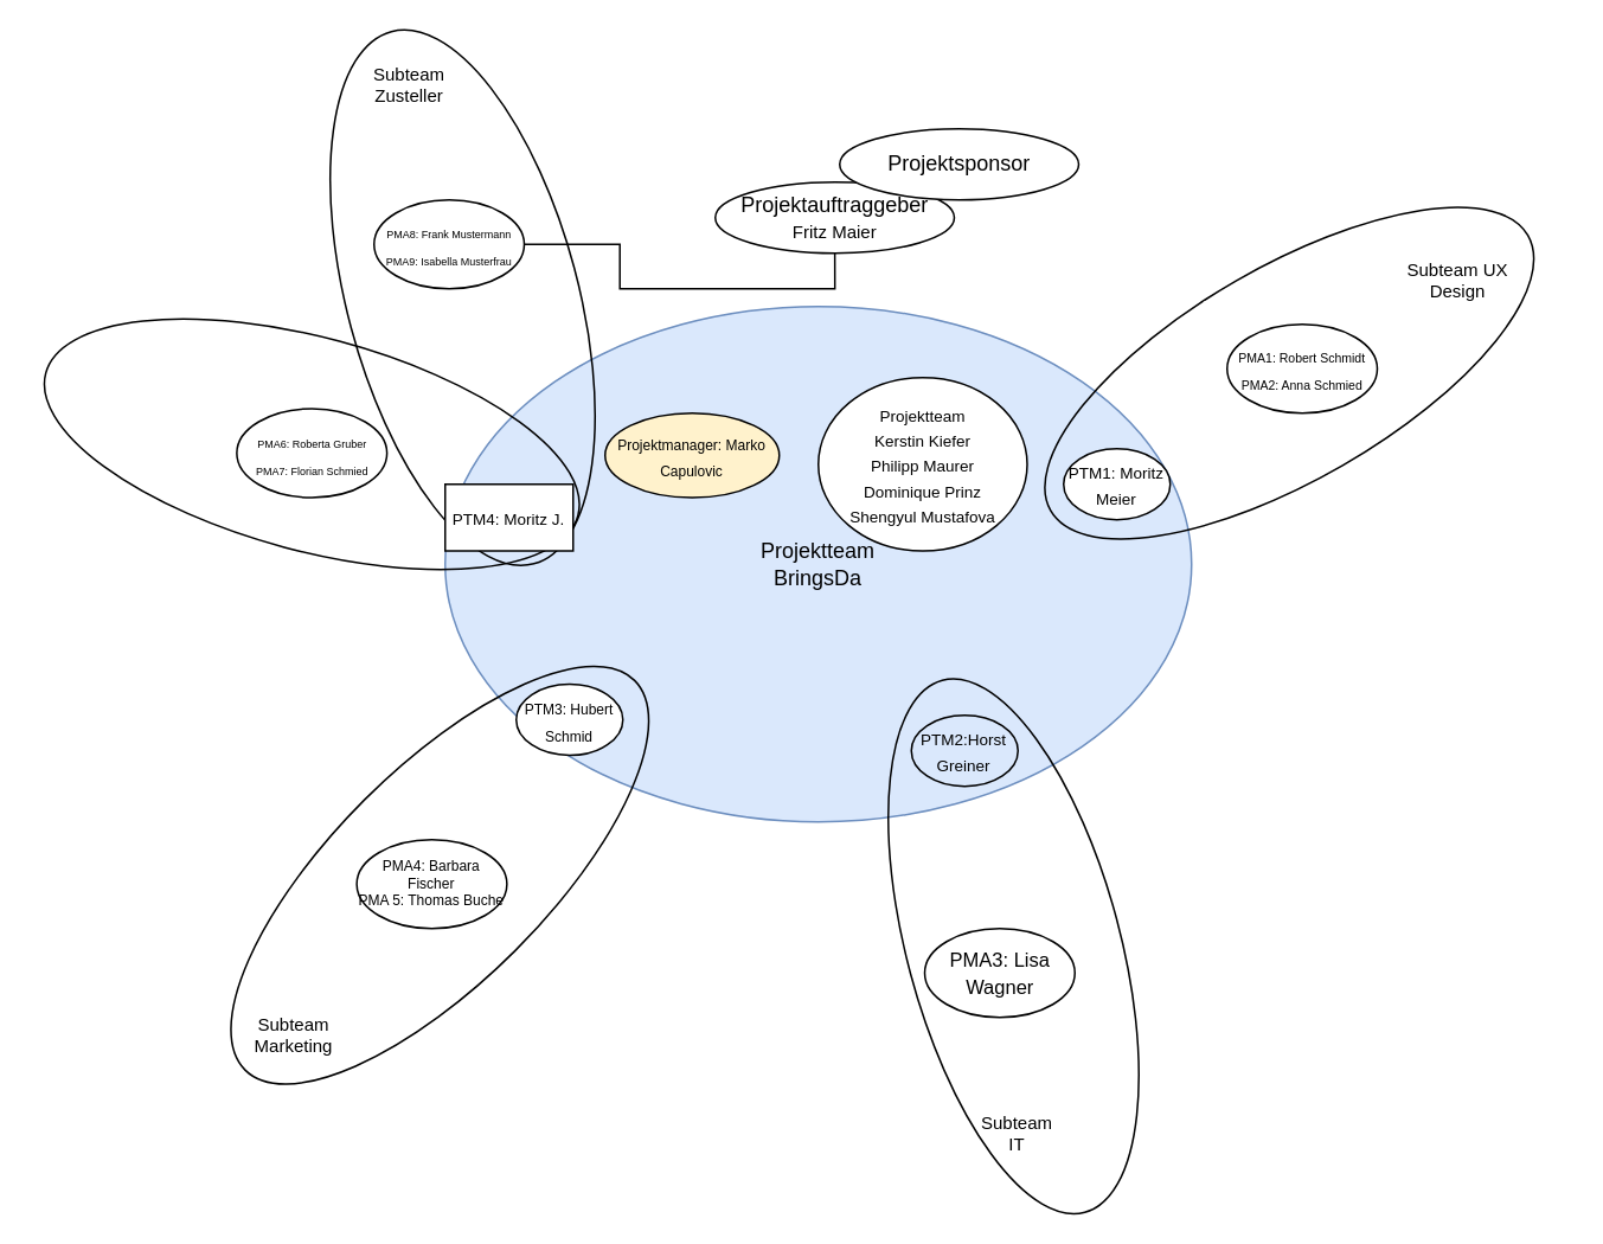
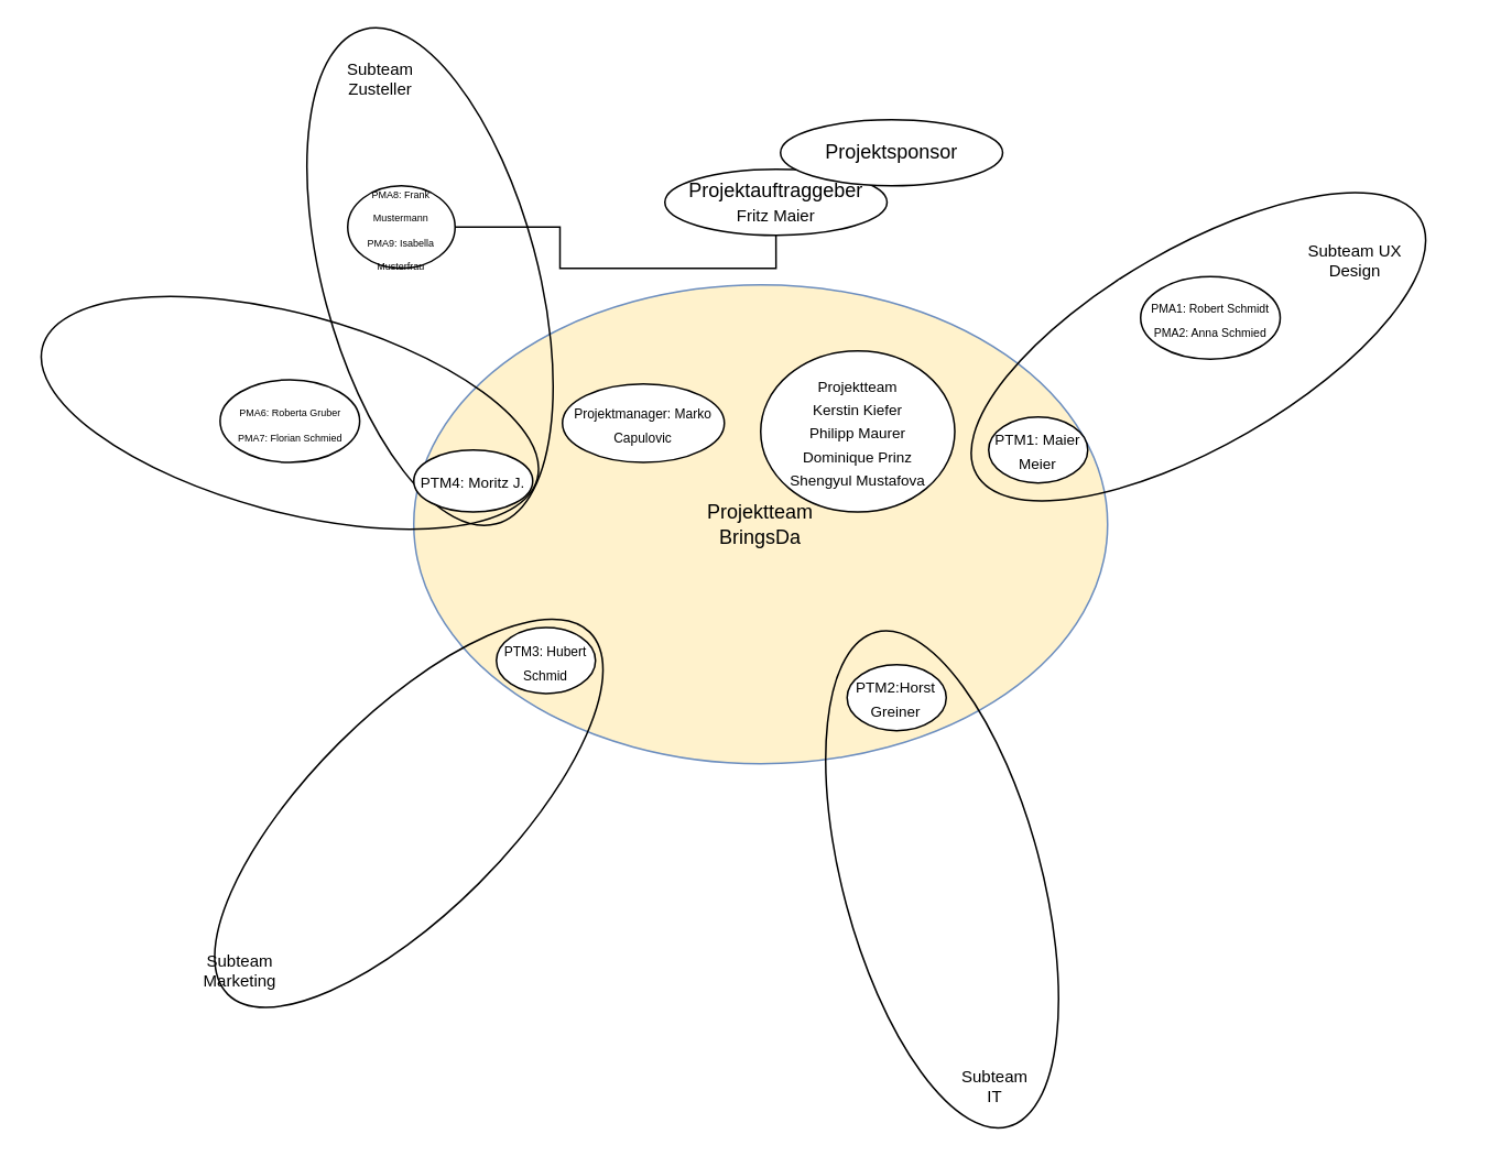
- <mxCell id="25" value="&lt;font style=&quot;font-size: 6px&quot;&gt;PMA8: Frank Mustermann&lt;br&gt;PMA9: Isabella Musterfrau&lt;br&gt;&lt;/font&gt;" style="ellipse;whiteSpace=wrap;html=1;strokeWidth=1;" vertex="1" parent="1"><mxGeometry x="210" y="100" width="84.5" height="50" as="geometry" /></mxCell>
+ <mxCell id="25" value="&lt;font style=&quot;font-size: 6px&quot;&gt;PMA8: Frank Mustermann&lt;br&gt;PMA9: Isabella Musterfrau&lt;br&gt;&lt;/font&gt;" style="ellipse;whiteSpace=wrap;html=1;strokeWidth=1;" vertex="1" parent="1"><mxGeometry x="210" y="100" width="65" height="50" as="geometry" /></mxCell>
- <mxCell id="8" value="&lt;font style=&quot;font-size: 7px&quot;&gt;PMA1: Robert Schmidt&lt;br&gt;PMA2: Anna Schmied&lt;br&gt;&lt;/font&gt;" style="ellipse;whiteSpace=wrap;html=1;strokeWidth=1;" vertex="1" parent="1"><mxGeometry x="690" y="170" width="84.5" height="50" as="geometry" /></mxCell>
+ <mxCell id="8" value="&lt;font style=&quot;font-size: 7px&quot;&gt;PMA1: Robert Schmidt&lt;br&gt;PMA2: Anna Schmied&lt;br&gt;&lt;/font&gt;" style="ellipse;whiteSpace=wrap;html=1;strokeWidth=1;" vertex="1" parent="1"><mxGeometry x="690" y="155" width="84.5" height="50" as="geometry" /></mxCell>
- <mxCell id="11" value="&lt;font style=&quot;font-size: 8px&quot;&gt;Projektmanager: Marko Capulovic&lt;/font&gt;" style="ellipse;whiteSpace=wrap;html=1;strokeWidth=1;fillColor=#fff2cc;" vertex="1" parent="1"><mxGeometry x="340" y="220" width="98" height="47.5" as="geometry" /></mxCell>
+ <mxCell id="11" value="&lt;font style=&quot;font-size: 8px&quot;&gt;Projektmanager: Marko Capulovic&lt;/font&gt;" style="ellipse;whiteSpace=wrap;html=1;strokeWidth=1;" vertex="1" parent="1"><mxGeometry x="340" y="220" width="98" height="47.5" as="geometry" /></mxCell>
- <mxCell id="10" value="&lt;font style=&quot;font-size: 9px&quot;&gt;PTM1: Moritz Meier&lt;/font&gt;" style="ellipse;whiteSpace=wrap;html=1;strokeWidth=1;" vertex="1" parent="1"><mxGeometry x="598" y="240" width="60" height="40" as="geometry" /></mxCell>
+ <mxCell id="10" value="&lt;font style=&quot;font-size: 9px&quot;&gt;PTM1: Maier Meier&lt;/font&gt;" style="ellipse;whiteSpace=wrap;html=1;strokeWidth=1;" vertex="1" parent="1"><mxGeometry x="598" y="240" width="60" height="40" as="geometry" /></mxCell>
- <mxCell id="22" value="&lt;font style=&quot;font-size: 9px&quot;&gt;PTM4: Moritz J.&lt;br&gt;&lt;/font&gt;" style="whiteSpace=wrap;html=1;strokeWidth=1;rounded=0;" vertex="1" parent="1"><mxGeometry x="250" y="260" width="72" height="37.5" as="geometry" /></mxCell>
+ <mxCell id="22" value="&lt;font style=&quot;font-size: 9px&quot;&gt;PTM4: Moritz J.&lt;br&gt;&lt;/font&gt;" style="ellipse;whiteSpace=wrap;html=1;strokeWidth=1;" vertex="1" parent="1"><mxGeometry x="250" y="260" width="72" height="37.5" as="geometry" /></mxCell>
- <mxCell id="2" value="Projektteam&lt;br&gt;BringsDa" style="ellipse;whiteSpace=wrap;html=1;fillColor=#dae8fc;strokeColor=#6c8ebf;" vertex="1" parent="1"><mxGeometry x="250" y="160" width="420" height="290" as="geometry" /></mxCell>
+ <mxCell id="2" value="Projektteam&lt;br&gt;BringsDa" style="ellipse;whiteSpace=wrap;html=1;fillColor=#fff2cc;strokeColor=#6c8ebf;" vertex="1" parent="1"><mxGeometry x="250" y="160" width="420" height="290" as="geometry" /></mxCell>
- <mxCell id="19" value="&lt;font style=&quot;font-size: 8px&quot;&gt;PTM3: Hubert Schmid&lt;/font&gt;" style="ellipse;whiteSpace=wrap;html=1;strokeWidth=1;" vertex="1" parent="1"><mxGeometry x="290" y="372.5" width="60" height="40" as="geometry" /></mxCell>
+ <mxCell id="19" value="&lt;font style=&quot;font-size: 8px&quot;&gt;PTM3: Hubert Schmid&lt;/font&gt;" style="ellipse;whiteSpace=wrap;html=1;strokeWidth=1;" vertex="1" parent="1"><mxGeometry x="300" y="367.5" width="60" height="40" as="geometry" /></mxCell>
- <mxCell id="15" value="&lt;font style=&quot;font-size: 9px&quot;&gt;PTM2:Horst Greiner &lt;br&gt;&lt;/font&gt;" style="ellipse;whiteSpace=wrap;html=1;strokeWidth=1;fillColor=#dae8fc;" vertex="1" parent="1"><mxGeometry x="512.33" y="390" width="60" height="40" as="geometry" /></mxCell>
+ <mxCell id="15" value="&lt;font style=&quot;font-size: 9px&quot;&gt;PTM2:Horst Greiner &lt;br&gt;&lt;/font&gt;" style="ellipse;whiteSpace=wrap;html=1;strokeWidth=1;" vertex="1" parent="1"><mxGeometry x="512.33" y="390" width="60" height="40" as="geometry" /></mxCell>
- <mxCell id="17" value="&lt;div style=&quot;font-size: 8px&quot;&gt;&lt;font style=&quot;font-size: 8px&quot;&gt;PMA4: Barbara Fischer&lt;br&gt;&lt;/font&gt;&lt;/div&gt;&lt;div style=&quot;font-size: 8px&quot;&gt;&lt;font style=&quot;font-size: 8px&quot;&gt;PMA 5: Thomas Buche&lt;br&gt;&lt;/font&gt;&lt;/div&gt;" style="ellipse;whiteSpace=wrap;html=1;strokeWidth=1;" vertex="1" parent="1"><mxGeometry x="200.25" y="460" width="84.5" height="50" as="geometry" /></mxCell>
- <mxCell id="13" value="&lt;font style=&quot;font-size: 11px&quot;&gt;PMA3: Lisa Wagner&lt;br&gt;&lt;/font&gt;" style="ellipse;whiteSpace=wrap;html=1;strokeWidth=1;" vertex="1" parent="1"><mxGeometry x="519.83" y="510" width="84.5" height="50" as="geometry" /></mxCell>
- <mxCell id="18" value="Subteam &lt;br&gt;Marketing" style="text;html=1;strokeColor=none;fillColor=none;align=center;verticalAlign=middle;whiteSpace=wrap;rounded=0;fontSize=10;" vertex="1" parent="1"><mxGeometry x="134.75" y="555" width="60" height="30" as="geometry" /></mxCell>
+ <mxCell id="18" value="Subteam &lt;br&gt;Marketing" style="text;html=1;strokeColor=none;fillColor=none;align=center;verticalAlign=middle;whiteSpace=wrap;rounded=0;fontSize=10;" vertex="1" parent="1"><mxGeometry x="114.75" y="560" width="60" height="30" as="geometry" /></mxCell>
- <mxCell id="14" value="Subteam &lt;br&gt;IT" style="text;html=1;strokeColor=none;fillColor=none;align=center;verticalAlign=middle;whiteSpace=wrap;rounded=0;fontSize=10;" vertex="1" parent="1"><mxGeometry x="542.33" y="610" width="60" height="30" as="geometry" /></mxCell>
+ <mxCell id="14" value="Subteam &lt;br&gt;IT" style="text;html=1;strokeColor=none;fillColor=none;align=center;verticalAlign=middle;whiteSpace=wrap;rounded=0;fontSize=10;" vertex="1" parent="1"><mxGeometry x="572.33" y="630" width="60" height="30" as="geometry" /></mxCell>
